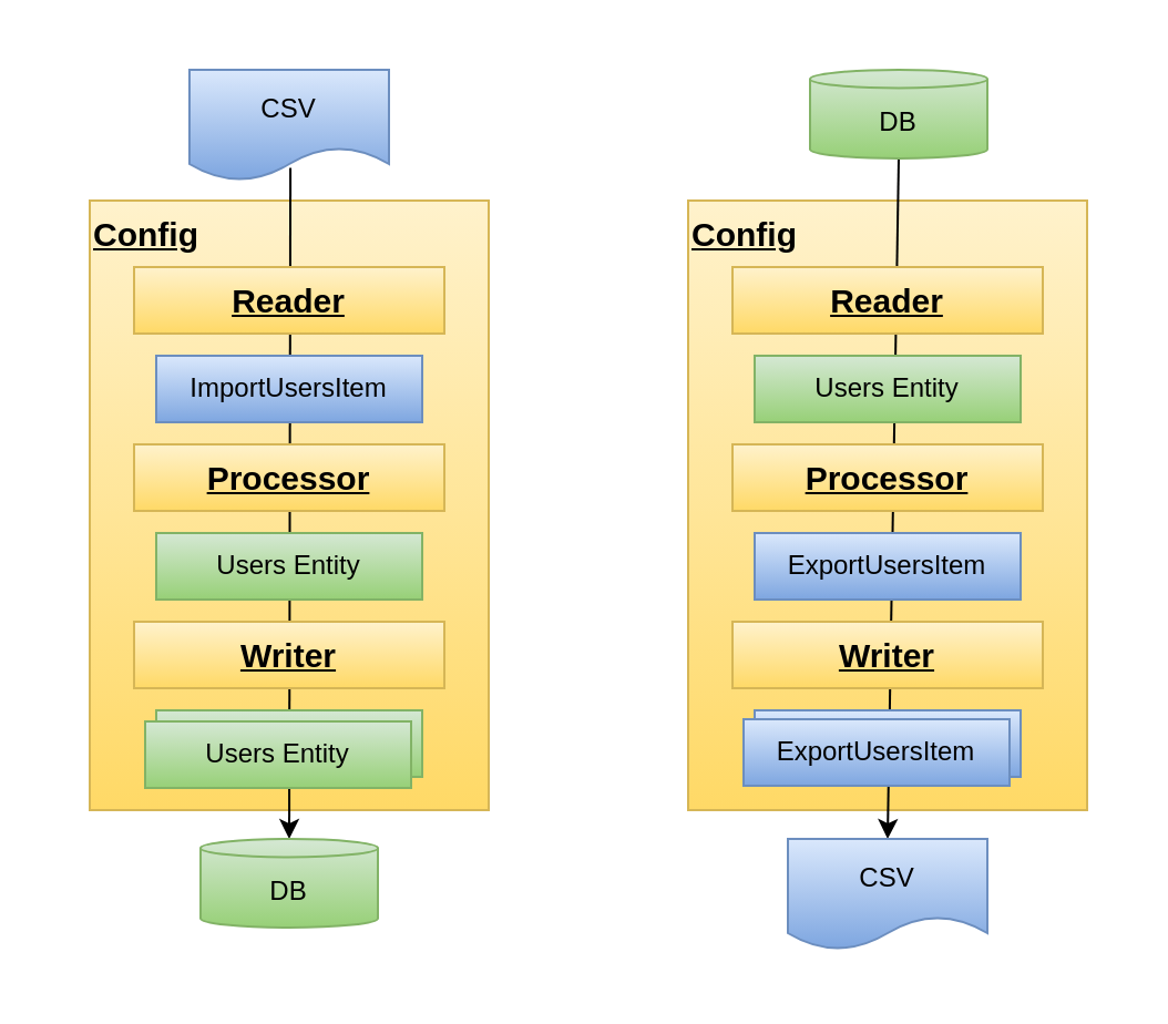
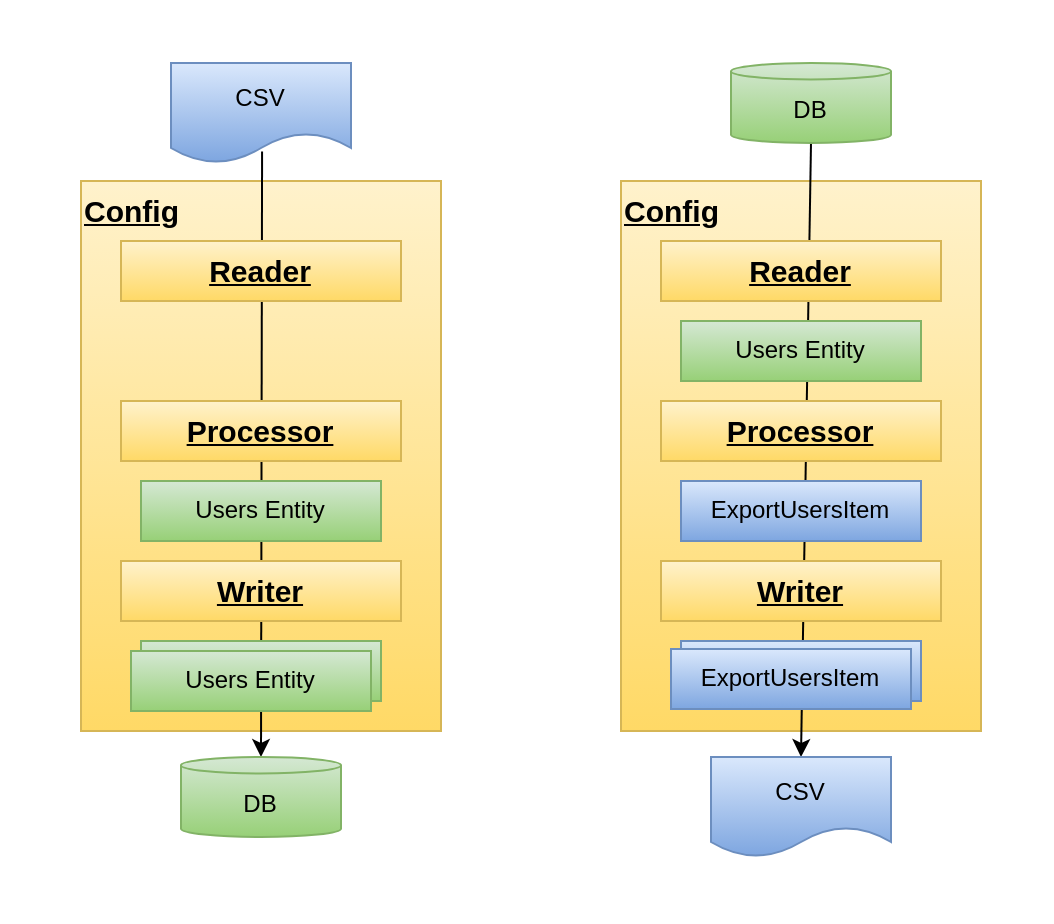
- <mxCell id="10" value="ImportUsersItem" style="rounded=0;whiteSpace=wrap;html=1;fillColor=#dae8fc;gradientColor=#7ea6e0;strokeColor=#6c8ebf;" vertex="1" parent="1"><mxGeometry x="70" y="160" width="120" height="30" as="geometry" /></mxCell>
